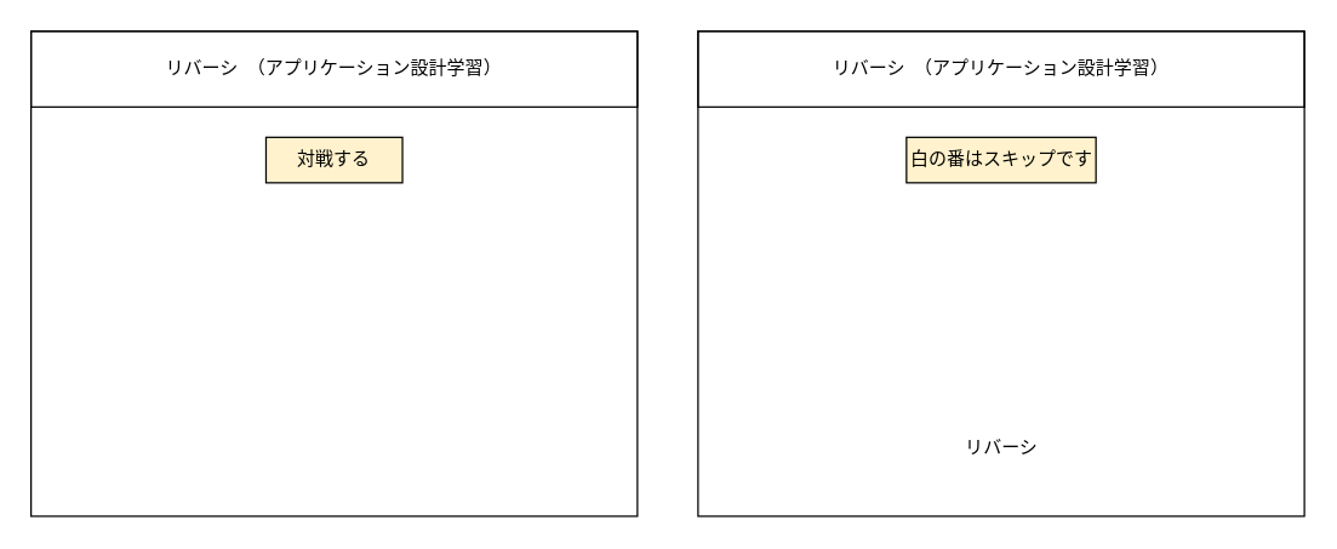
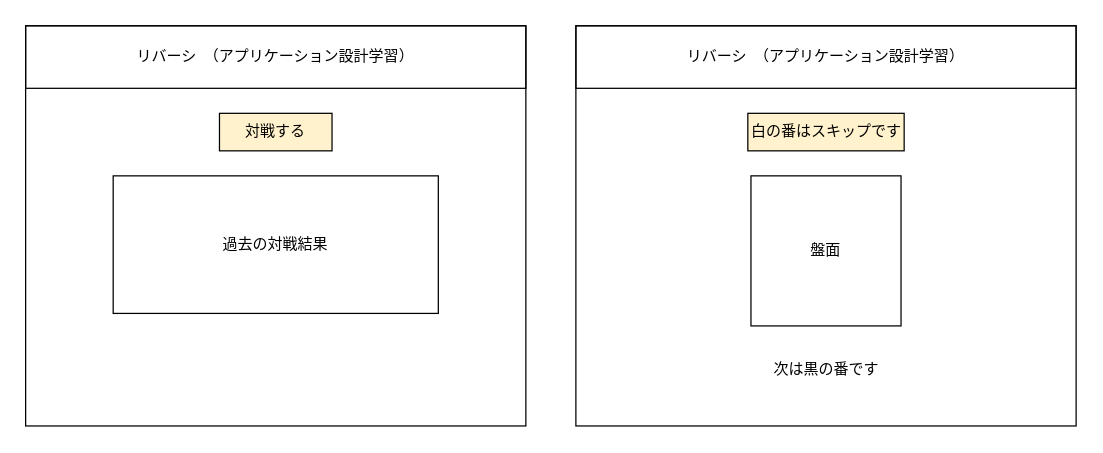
+ <mxCell id="4" value="過去の対戦結果" style="rounded=0;whiteSpace=wrap;html=1;fillColor=none;" vertex="1" parent="1"><mxGeometry x="90" y="140" width="260" height="110" as="geometry" /></mxCell>
+ <mxCell id="8" value="盤面" style="rounded=0;whiteSpace=wrap;html=1;fillColor=none;" vertex="1" parent="1"><mxGeometry x="600" y="140" width="120" height="120" as="geometry" /></mxCell>
- <mxCell id="10" value="リバーシ" style="html=1;whiteSpace=wrap;strokeColor=none;fillColor=none;" vertex="1" parent="1"><mxGeometry x="597.5" y="280" width="125" height="30" as="geometry" /></mxCell>
+ <mxCell id="10" value="次は黒の番です" style="html=1;whiteSpace=wrap;strokeColor=none;fillColor=none;" vertex="1" parent="1"><mxGeometry x="597.5" y="280" width="125" height="30" as="geometry" /></mxCell>
